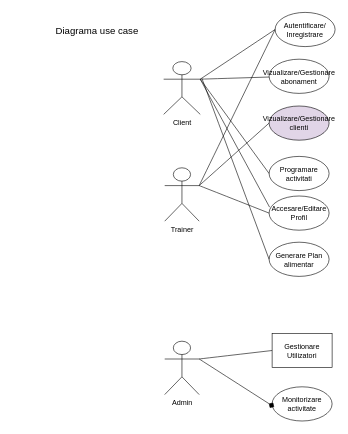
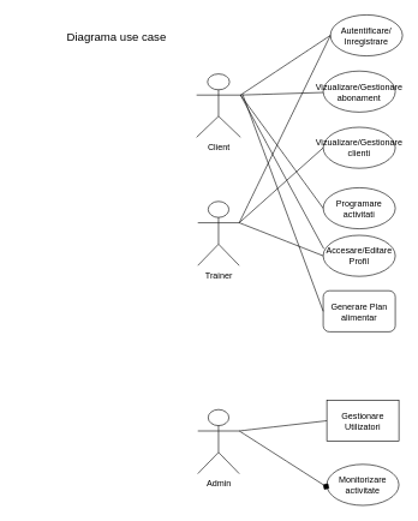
- <mxCell id="16" value="Vizualizare/Gestionare clienti" style="ellipse;whiteSpace=wrap;html=1;fillColor=#e1d5e7;" vertex="1" parent="1"><mxGeometry x="448" y="176" width="100" height="57" as="geometry" /></mxCell>
+ <mxCell id="16" value="Vizualizare/Gestionare clienti" style="ellipse;whiteSpace=wrap;html=1;" vertex="1" parent="1"><mxGeometry x="448" y="176" width="100" height="57" as="geometry" /></mxCell>
- <mxCell id="9" value="Generare Plan alimentar" style="ellipse;whiteSpace=wrap;html=1;" vertex="1" parent="1"><mxGeometry x="448" y="403" width="100" height="57" as="geometry" /></mxCell>
+ <mxCell id="9" value="Generare Plan alimentar" style="whiteSpace=wrap;html=1;rounded=1;" vertex="1" parent="1"><mxGeometry x="448" y="403" width="100" height="57" as="geometry" /></mxCell>
